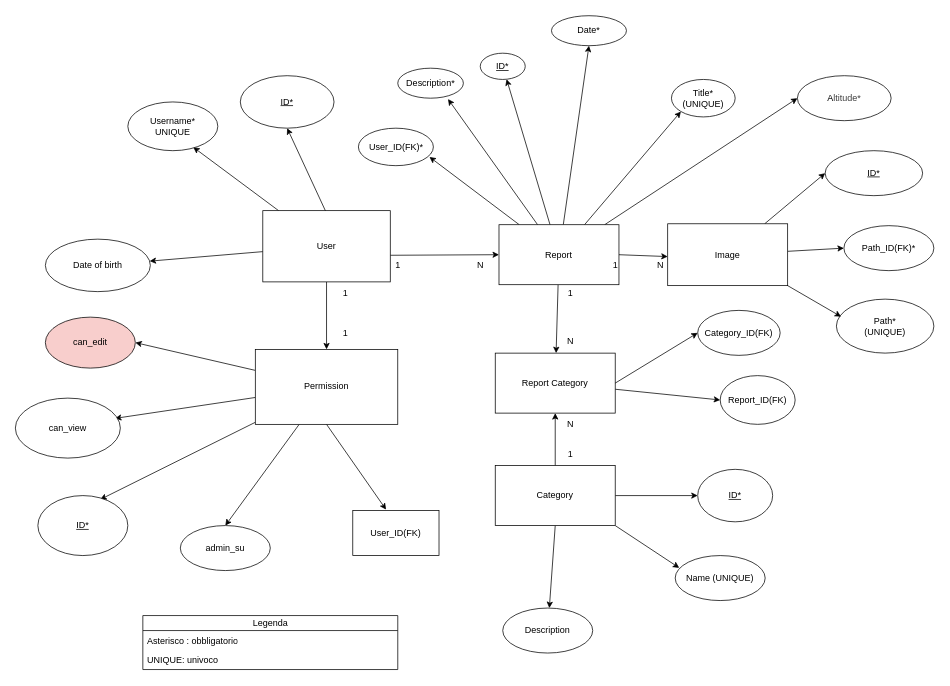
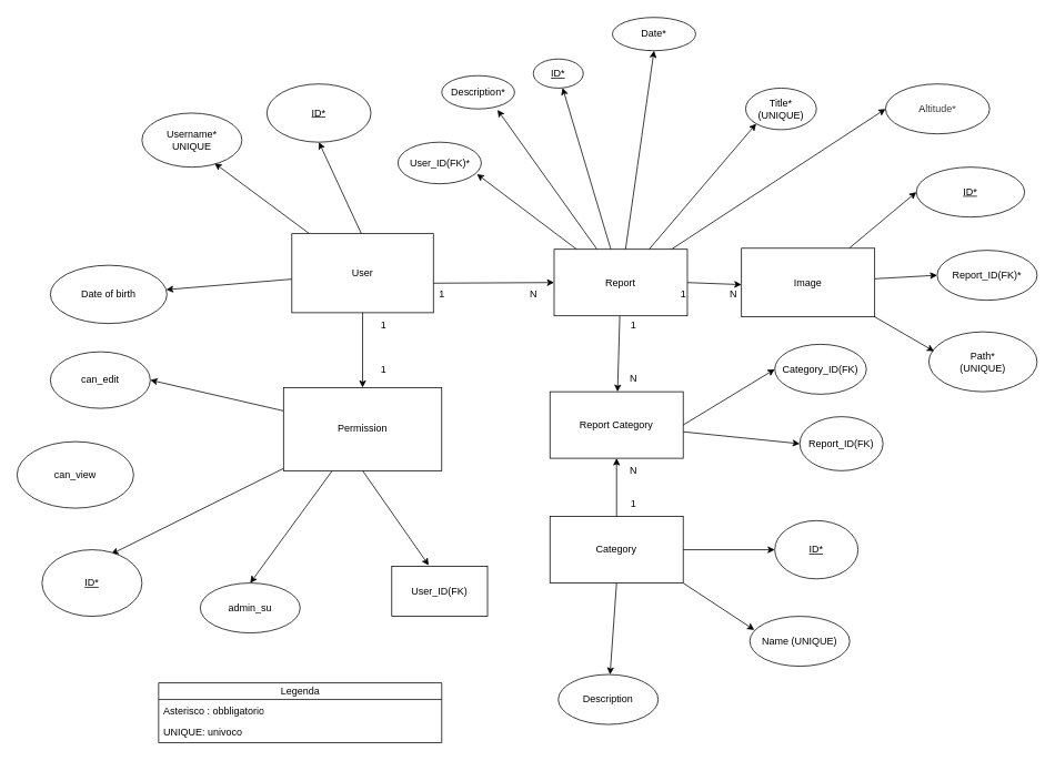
- <mxCell id="50" value="Path_ID(FK)*" style="ellipse;whiteSpace=wrap;html=1;align=center;" parent="1" vertex="1"><mxGeometry x="1125" y="300" width="120" height="60" as="geometry" /></mxCell>
+ <mxCell id="50" value="Report_ID(FK)*" style="ellipse;whiteSpace=wrap;html=1;align=center;" parent="1" vertex="1"><mxGeometry x="1125" y="300" width="120" height="60" as="geometry" /></mxCell>
- <mxCell id="70" value="can_edit" style="ellipse;whiteSpace=wrap;html=1;align=center;fillColor=#f8cecc;" parent="1" vertex="1"><mxGeometry x="60" y="422" width="120" height="68" as="geometry" /></mxCell>
+ <mxCell id="70" value="can_edit" style="ellipse;whiteSpace=wrap;html=1;align=center;" parent="1" vertex="1"><mxGeometry x="60" y="422" width="120" height="68" as="geometry" /></mxCell>
- <mxCell id="61" style="edgeStyle=none;html=1;entryX=0.949;entryY=0.338;entryDx=0;entryDy=0;entryPerimeter=0;" parent="1" source="65" edge="1" target="69"><mxGeometry relative="1" as="geometry"><mxPoint x="250" y="530" as="targetPoint" /></mxGeometry></mxCell>
